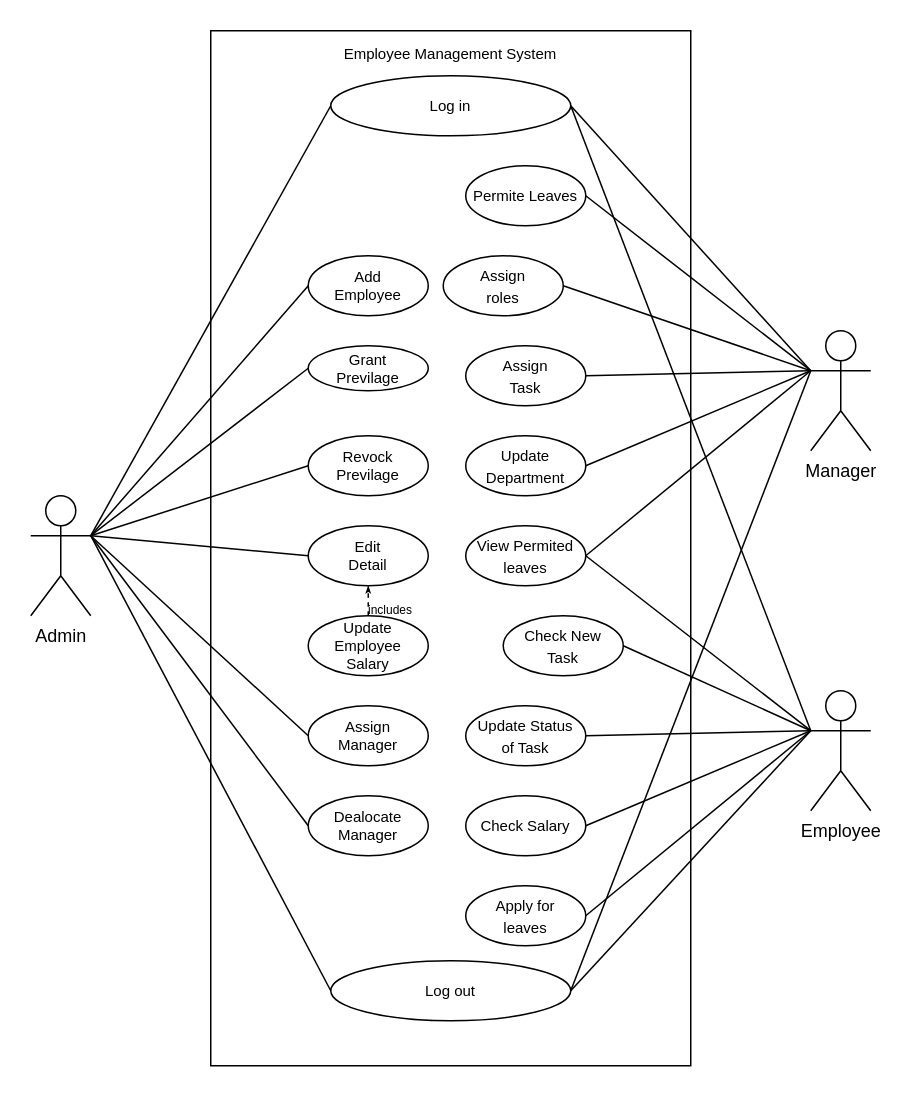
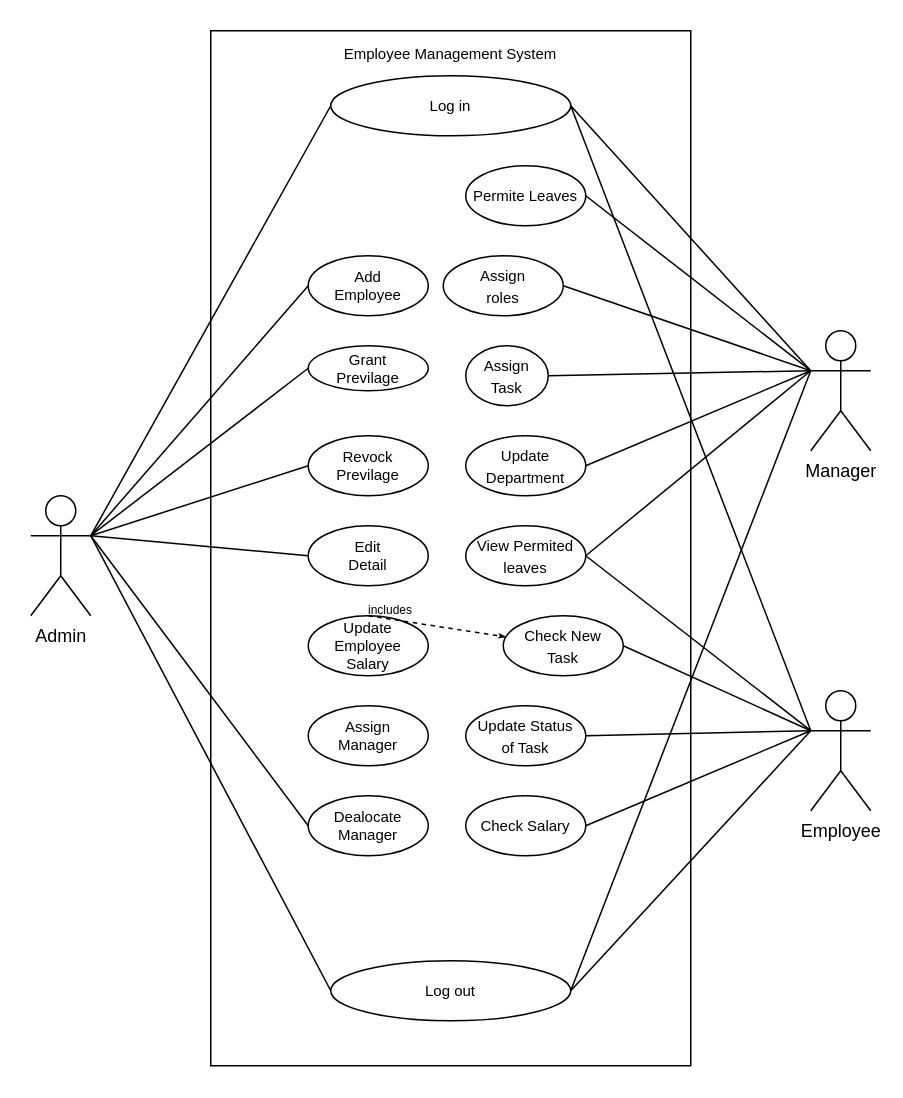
- <mxCell id="10" value="&lt;font style=&quot;font-size: 10px;&quot;&gt;Assign &lt;br&gt;Task&lt;/font&gt;" style="ellipse;whiteSpace=wrap;html=1;fillColor=none;" vertex="1" parent="1"><mxGeometry x="310" y="230" width="80" height="40" as="geometry" /></mxCell>
+ <mxCell id="10" value="&lt;font style=&quot;font-size: 10px;&quot;&gt;Assign &lt;br&gt;Task&lt;/font&gt;" style="ellipse;whiteSpace=wrap;html=1;fillColor=none;" vertex="1" parent="1"><mxGeometry x="310" y="230" width="55" height="40" as="geometry" /></mxCell>
- <mxCell id="46" style="edgeStyle=none;html=1;exitX=0.5;exitY=0;exitDx=0;exitDy=0;entryX=0.5;entryY=1;entryDx=0;entryDy=0;fontSize=10;endArrow=classicThin;endFill=1;dashed=1;startArrow=none;startFill=0;endSize=2;" edge="1" parent="1" source="47" target="7"><mxGeometry relative="1" as="geometry" /></mxCell>
+ <mxCell id="46" style="edgeStyle=none;html=1;exitX=0.5;exitY=0;exitDx=0;exitDy=0;fontSize=10;endArrow=classicThin;endFill=1;dashed=1;startArrow=none;startFill=0;endSize=2;" edge="1" parent="1" source="47" target="13"><mxGeometry relative="1" as="geometry" /></mxCell>
- <mxCell id="23" style="edgeStyle=none;html=1;exitX=1;exitY=0.333;exitDx=0;exitDy=0;exitPerimeter=0;entryX=0;entryY=0.5;entryDx=0;entryDy=0;fontSize=10;endArrow=none;endFill=0;" edge="1" parent="1" source="26" target="8"><mxGeometry relative="1" as="geometry" /></mxCell>
- <mxCell id="40" style="edgeStyle=none;html=1;exitX=0;exitY=0.333;exitDx=0;exitDy=0;exitPerimeter=0;entryX=1;entryY=0.5;entryDx=0;entryDy=0;fontSize=10;endArrow=none;endFill=0;" edge="1" parent="1" source="44" target="16"><mxGeometry relative="1" as="geometry" /></mxCell>
- <mxCell id="16" value="&lt;font style=&quot;font-size: 10px;&quot;&gt;Apply for &lt;br&gt;leaves&lt;/font&gt;" style="ellipse;whiteSpace=wrap;html=1;fillColor=none;" vertex="1" parent="1"><mxGeometry x="310" y="590" width="80" height="40" as="geometry" /></mxCell>
